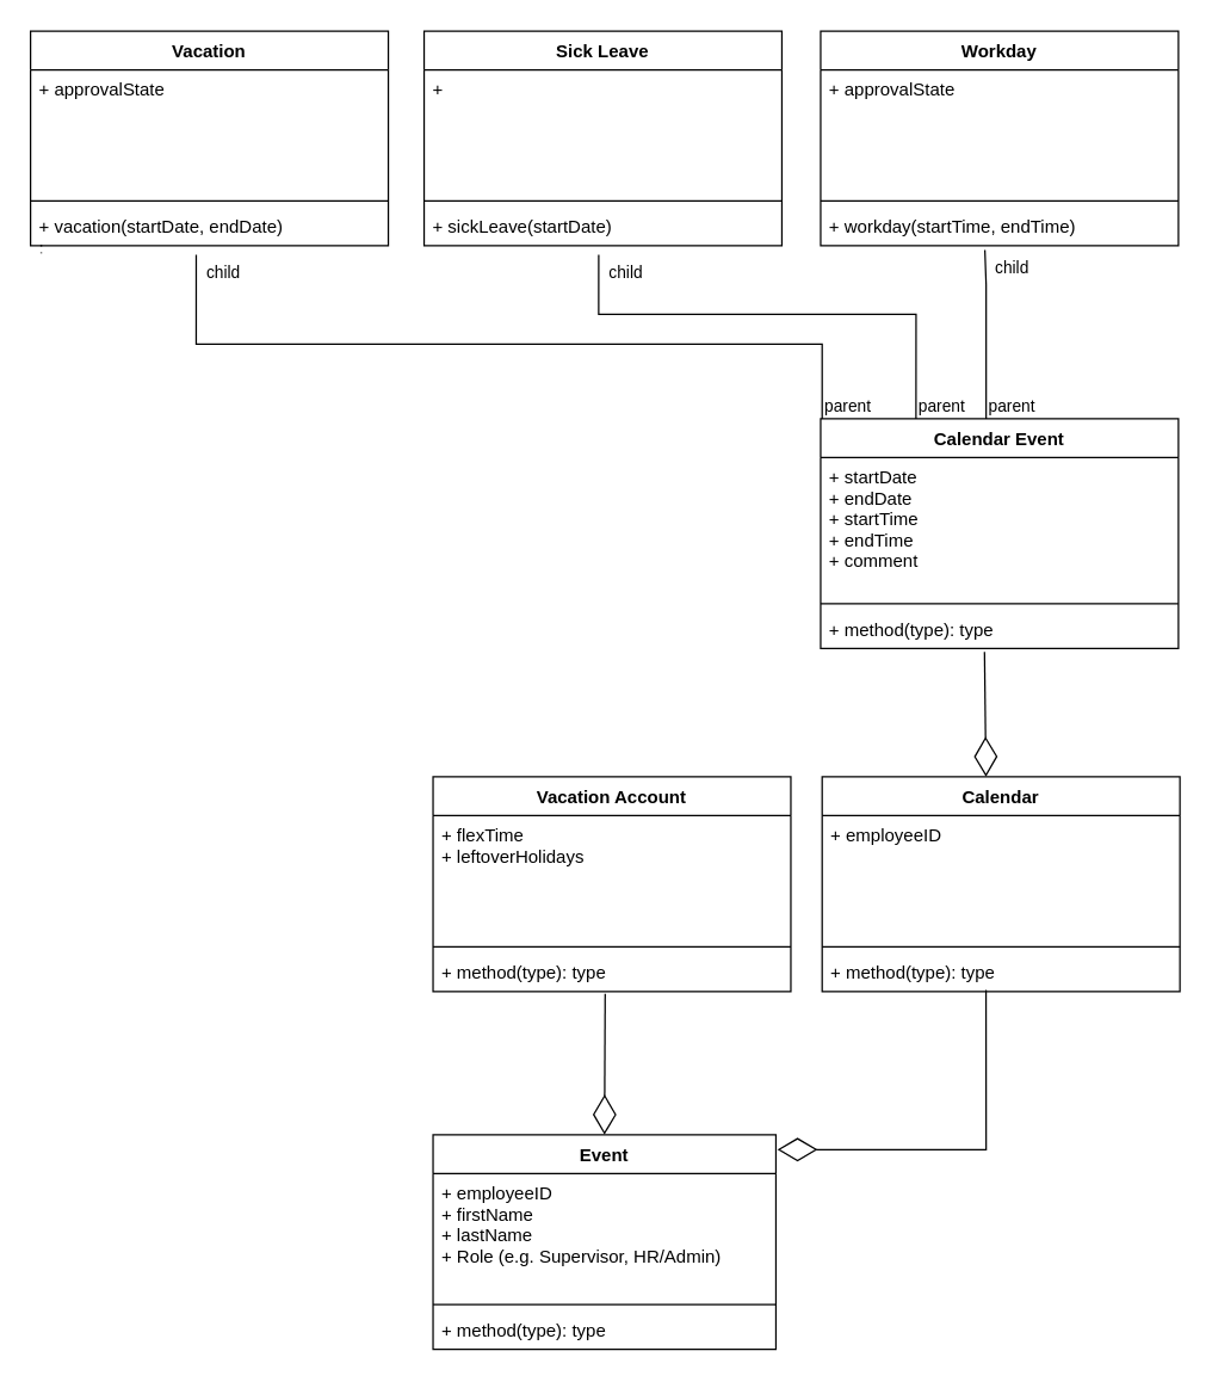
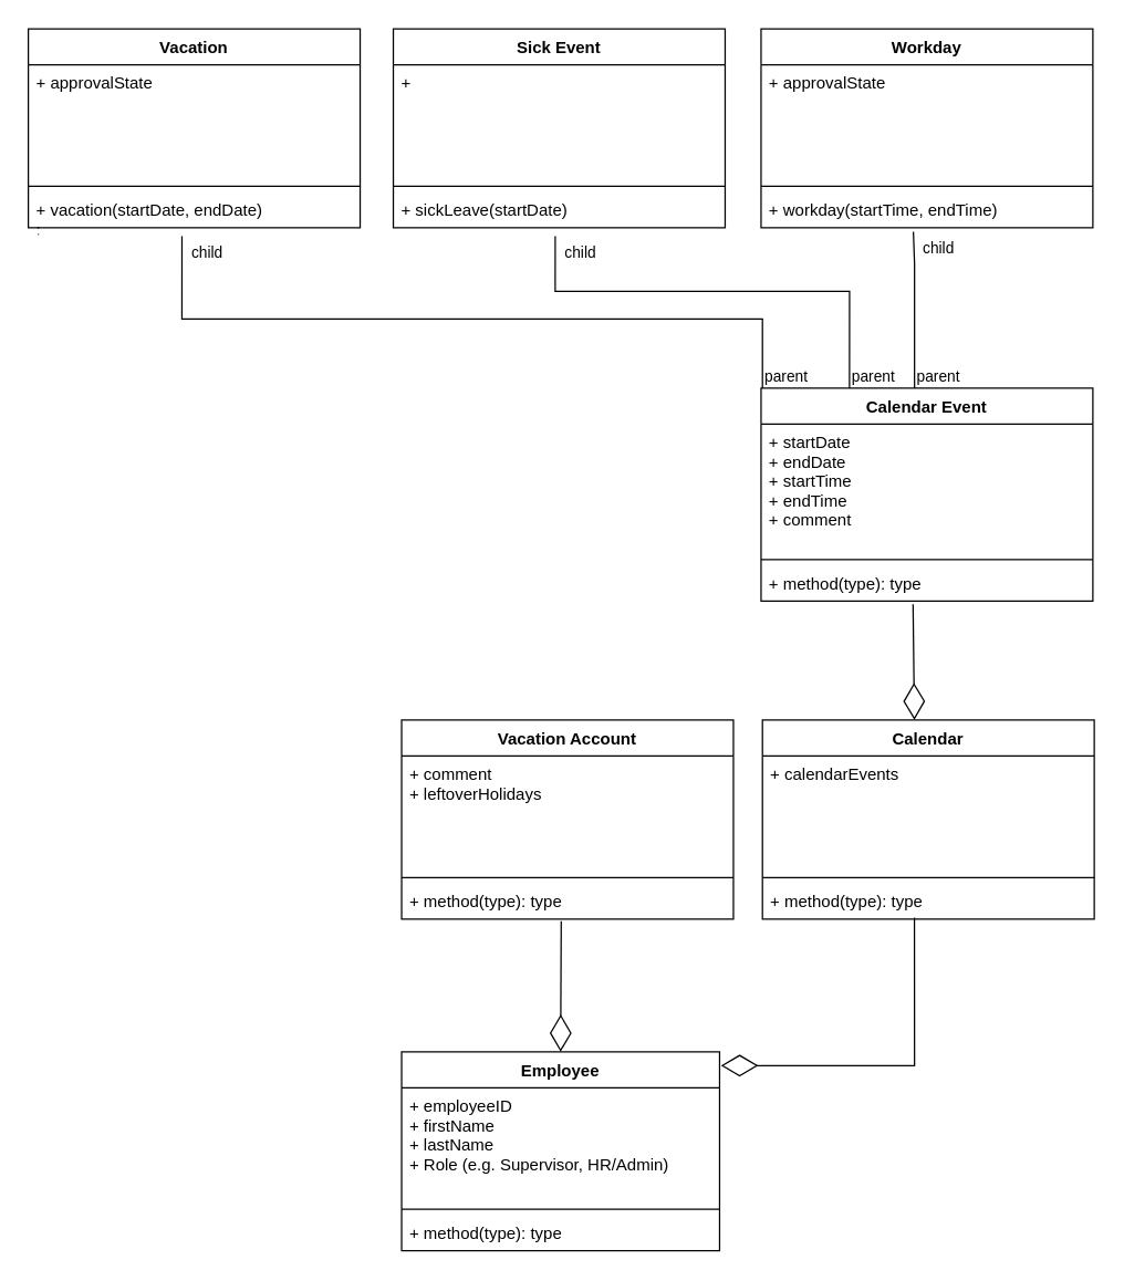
- <mxCell id="27" value="Sick Leave" style="swimlane;fontStyle=1;align=center;verticalAlign=top;childLayout=stackLayout;horizontal=1;startSize=26;horizontalStack=0;resizeParent=1;resizeParentMax=0;resizeLast=0;collapsible=1;marginBottom=0;" parent="1" vertex="1"><mxGeometry x="284" y="20" width="240" height="144" as="geometry" /></mxCell>
+ <mxCell id="27" value="Sick Event" style="swimlane;fontStyle=1;align=center;verticalAlign=top;childLayout=stackLayout;horizontal=1;startSize=26;horizontalStack=0;resizeParent=1;resizeParentMax=0;resizeLast=0;collapsible=1;marginBottom=0;" parent="1" vertex="1"><mxGeometry x="284" y="20" width="240" height="144" as="geometry" /></mxCell>
- <mxCell id="7" value="+ flexTime&#10;+ leftoverHolidays" style="text;strokeColor=none;fillColor=none;align=left;verticalAlign=top;spacingLeft=4;spacingRight=4;overflow=hidden;rotatable=0;points=[[0,0.5],[1,0.5]];portConstraint=eastwest;" parent="6" vertex="1"><mxGeometry y="26" width="240" height="84" as="geometry" /></mxCell>
+ <mxCell id="7" value="+ comment&#10;+ leftoverHolidays" style="text;strokeColor=none;fillColor=none;align=left;verticalAlign=top;spacingLeft=4;spacingRight=4;overflow=hidden;rotatable=0;points=[[0,0.5],[1,0.5]];portConstraint=eastwest;" parent="6" vertex="1"><mxGeometry y="26" width="240" height="84" as="geometry" /></mxCell>
- <mxCell id="20" value="+ employeeID" style="text;strokeColor=none;fillColor=none;align=left;verticalAlign=top;spacingLeft=4;spacingRight=4;overflow=hidden;rotatable=0;points=[[0,0.5],[1,0.5]];portConstraint=eastwest;" parent="19" vertex="1"><mxGeometry y="26" width="240" height="84" as="geometry" /></mxCell>
+ <mxCell id="20" value="+ calendarEvents" style="text;strokeColor=none;fillColor=none;align=left;verticalAlign=top;spacingLeft=4;spacingRight=4;overflow=hidden;rotatable=0;points=[[0,0.5],[1,0.5]];portConstraint=eastwest;" parent="19" vertex="1"><mxGeometry y="26" width="240" height="84" as="geometry" /></mxCell>
- <mxCell id="2" value="Event&#10;" style="swimlane;fontStyle=1;align=center;verticalAlign=top;childLayout=stackLayout;horizontal=1;startSize=26;horizontalStack=0;resizeParent=1;resizeParentMax=0;resizeLast=0;collapsible=1;marginBottom=0;" parent="1" vertex="1"><mxGeometry x="290" y="760" width="230" height="144" as="geometry" /></mxCell>
+ <mxCell id="2" value="Employee&#10;" style="swimlane;fontStyle=1;align=center;verticalAlign=top;childLayout=stackLayout;horizontal=1;startSize=26;horizontalStack=0;resizeParent=1;resizeParentMax=0;resizeLast=0;collapsible=1;marginBottom=0;" parent="1" vertex="1"><mxGeometry x="290" y="760" width="230" height="144" as="geometry" /></mxCell>
